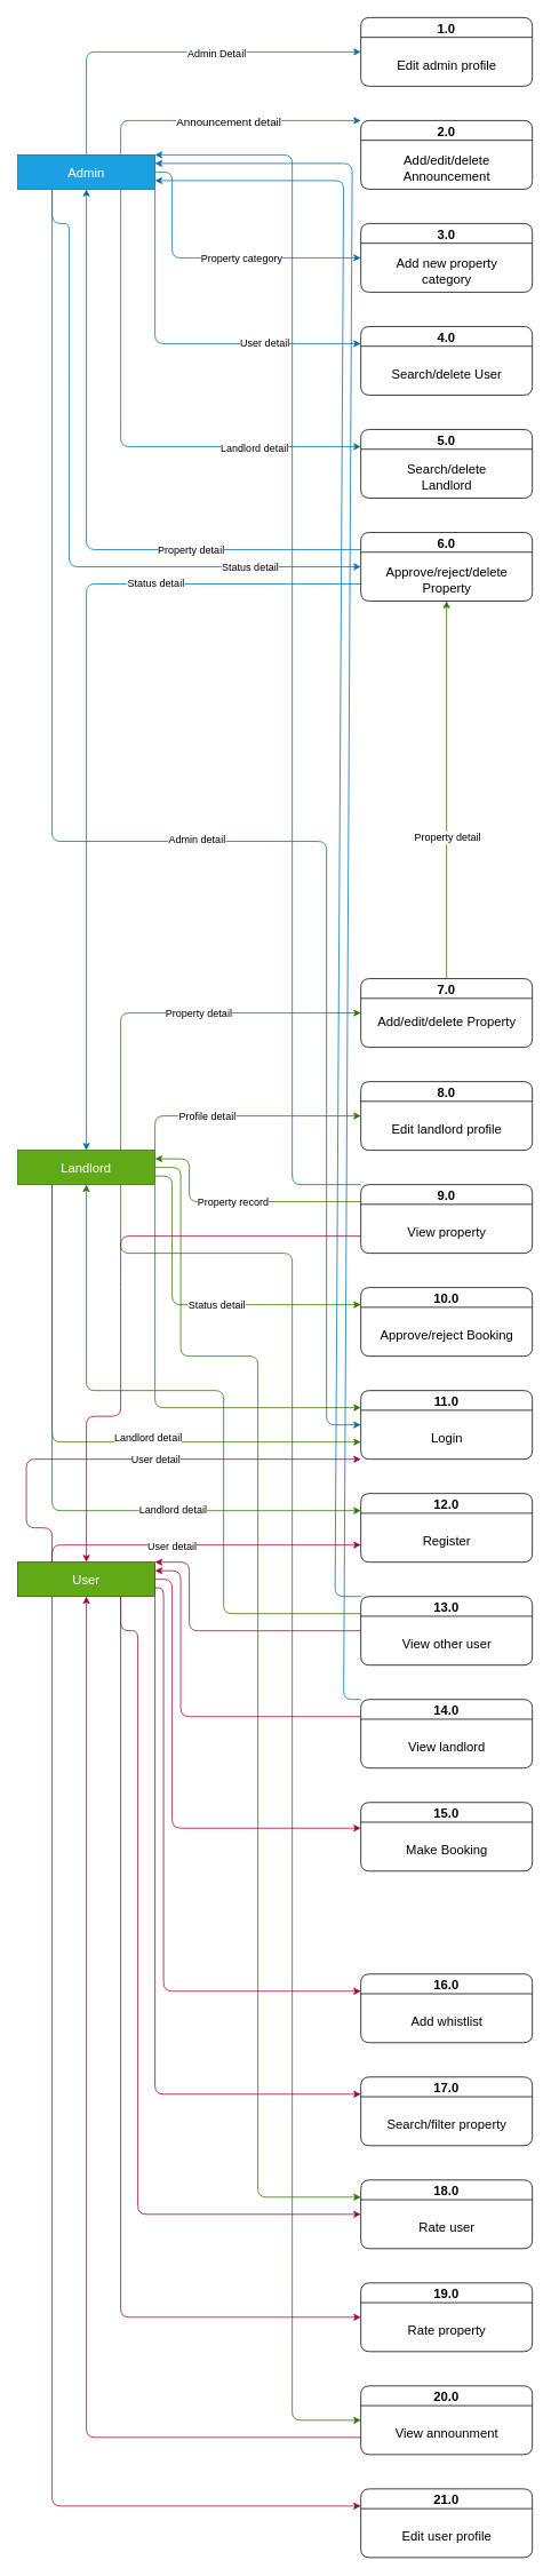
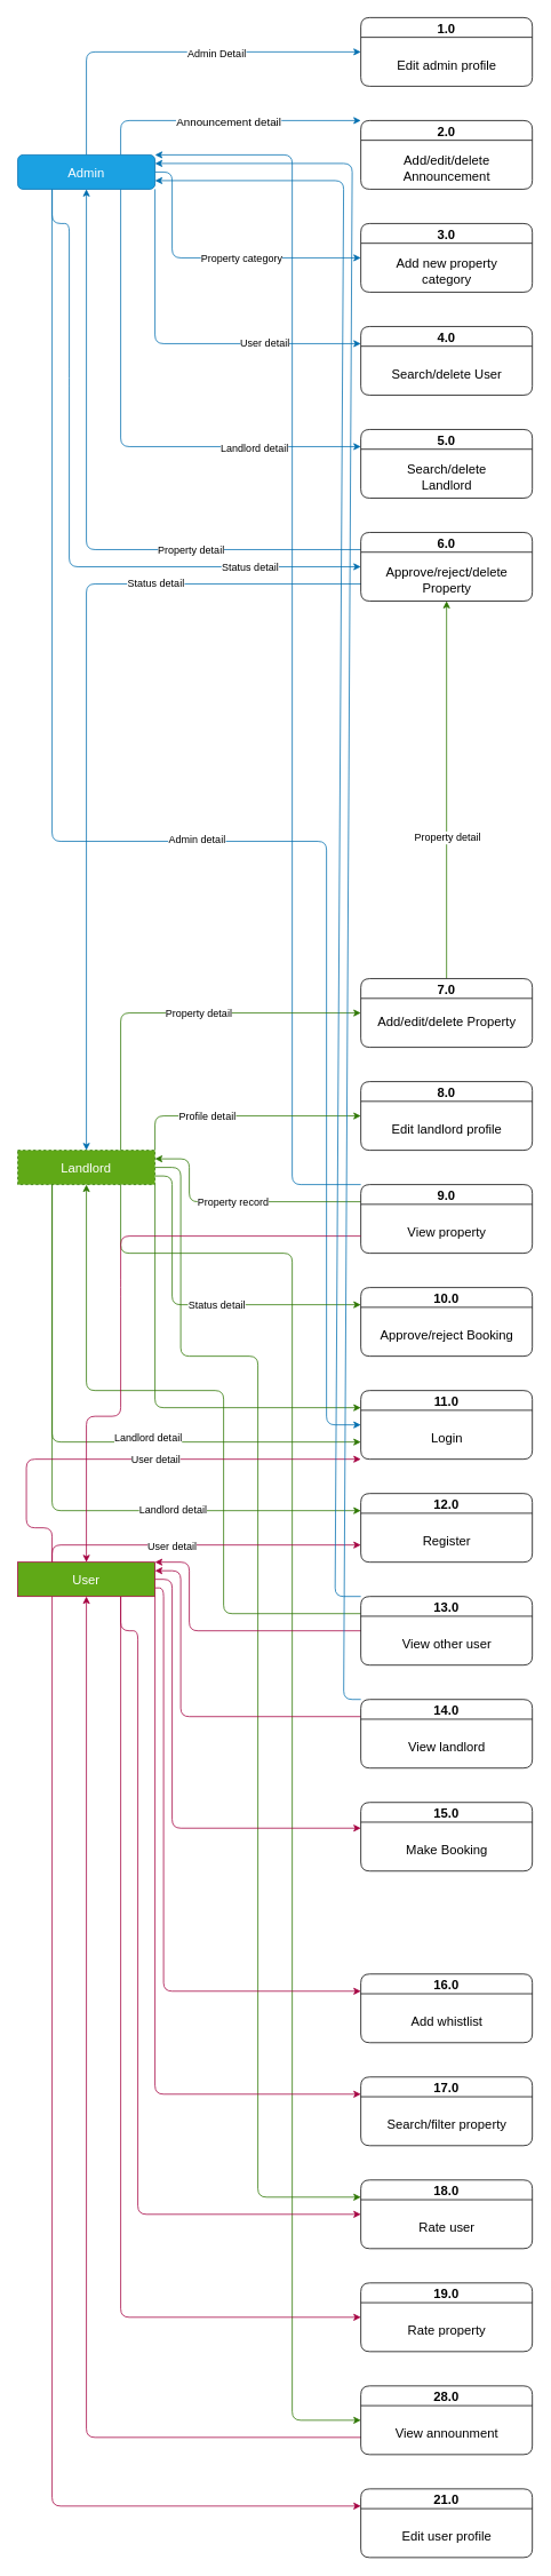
- <mxCell id="19" value="&lt;font style=&quot;font-size: 15px;&quot;&gt;Admin&lt;/font&gt;" style="rounded=0;whiteSpace=wrap;html=1;fillColor=#1ba1e2;fontColor=#ffffff;strokeColor=#006EAF;" vertex="1" parent="1"><mxGeometry y="180" width="160" height="40" as="geometry" x="20" /></mxCell>
+ <mxCell id="19" value="&lt;font style=&quot;font-size: 15px;&quot;&gt;Admin&lt;/font&gt;" style="whiteSpace=wrap;html=1;fillColor=#1ba1e2;fontColor=#ffffff;strokeColor=#006EAF;rounded=1;" vertex="1" parent="1"><mxGeometry y="180" width="160" height="40" as="geometry" x="20" /></mxCell>
- <mxCell id="52" value="&lt;font style=&quot;font-size: 15px;&quot;&gt;Landlord&lt;/font&gt;" style="rounded=0;whiteSpace=wrap;html=1;fillColor=#60a917;fontColor=#ffffff;strokeColor=#2D7600;" vertex="1" parent="1"><mxGeometry y="1340" width="160" height="40" as="geometry" x="20" /></mxCell>
+ <mxCell id="52" value="&lt;font style=&quot;font-size: 15px;&quot;&gt;Landlord&lt;/font&gt;" style="rounded=0;whiteSpace=wrap;html=1;fillColor=#60a917;fontColor=#ffffff;strokeColor=#2D7600;dashed=1;" vertex="1" parent="1"><mxGeometry y="1340" width="160" height="40" as="geometry" x="20" /></mxCell>
- <mxCell id="96" value="20.0" style="swimlane;startSize=23;rounded=1;fontSize=15;" vertex="1" parent="1"><mxGeometry x="420" y="2780" width="200" height="80" as="geometry" /></mxCell>
+ <mxCell id="96" value="28.0" style="swimlane;startSize=23;rounded=1;fontSize=15;" vertex="1" parent="1"><mxGeometry x="420" y="2780" width="200" height="80" as="geometry" /></mxCell>
